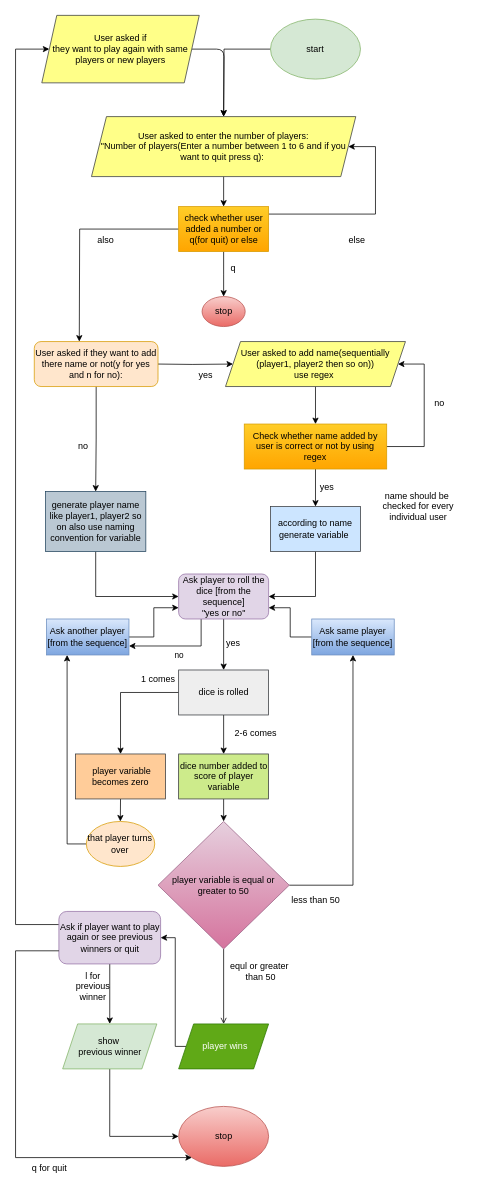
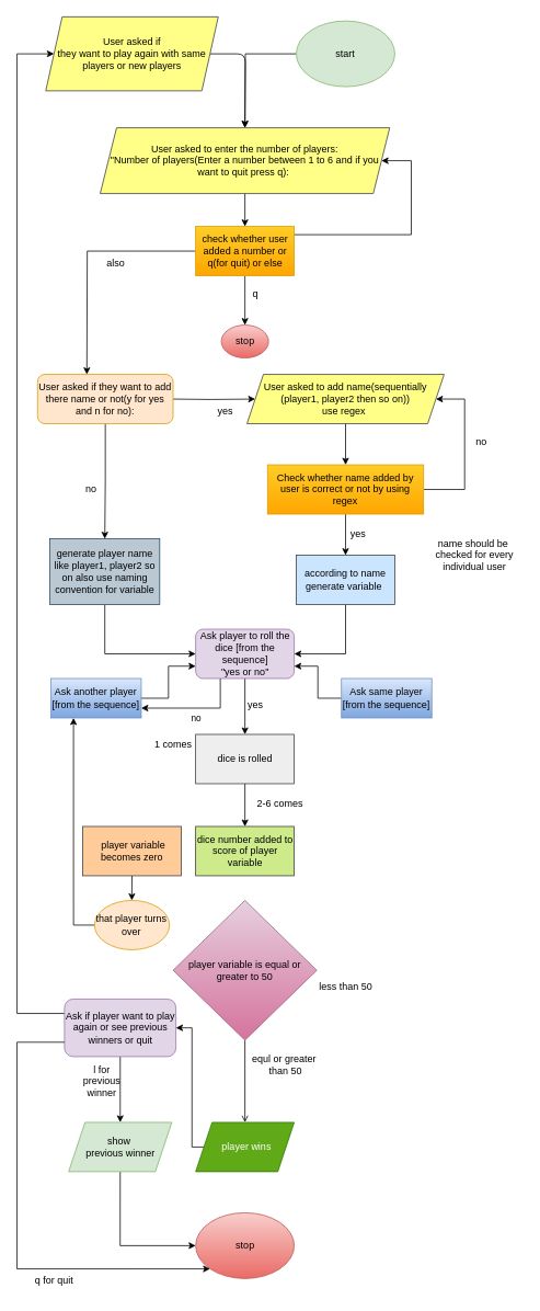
- <mxCell id="12" value="else" style="text;html=1;align=center;verticalAlign=middle;resizable=0;points=[];autosize=1;strokeColor=none;fillColor=none;" parent="1" vertex="1"><mxGeometry x="450" y="305" width="50" height="30" as="geometry" /></mxCell>
- <mxCell id="24" value="name should be&lt;div&gt;&amp;nbsp;checked for every&lt;/div&gt;&lt;div&gt;&amp;nbsp;individual user&lt;/div&gt;" style="text;html=1;align=center;verticalAlign=middle;resizable=0;points=[];autosize=1;strokeColor=none;fillColor=none;" parent="1" vertex="1"><mxGeometry x="495" y="645" width="120" height="60" as="geometry" /></mxCell>
+ <mxCell id="24" value="name should be&lt;div&gt;&amp;nbsp;checked for every&lt;/div&gt;&lt;div&gt;&amp;nbsp;individual user&lt;/div&gt;" style="text;html=1;align=center;verticalAlign=middle;resizable=0;points=[];autosize=1;strokeColor=none;fillColor=none;" parent="1" vertex="1"><mxGeometry x="515" y="645" width="120" height="60" as="geometry" /></mxCell>
- <mxCell id="30" style="edgeStyle=orthogonalEdgeStyle;rounded=0;orthogonalLoop=1;jettySize=auto;html=1;exitX=0;exitY=0.5;exitDx=0;exitDy=0;entryX=0.5;entryY=0;entryDx=0;entryDy=0;" parent="1" source="31" target="36" edge="1"><mxGeometry relative="1" as="geometry" /></mxCell>
- <mxCell id="32" style="edgeStyle=orthogonalEdgeStyle;rounded=0;orthogonalLoop=1;jettySize=auto;html=1;exitX=0.5;exitY=1;exitDx=0;exitDy=0;entryX=0.5;entryY=0;entryDx=0;entryDy=0;" parent="1" source="33" target="52" edge="1"><mxGeometry relative="1" as="geometry" /></mxCell>
- <mxCell id="46" style="edgeStyle=orthogonalEdgeStyle;rounded=0;orthogonalLoop=1;jettySize=auto;html=1;exitX=1;exitY=0.5;exitDx=0;exitDy=0;entryX=0.5;entryY=1;entryDx=0;entryDy=0;" parent="1" source="52" target="45" edge="1"><mxGeometry relative="1" as="geometry"><mxPoint x="357.5" y="1125" as="sourcePoint" /></mxGeometry></mxCell>
